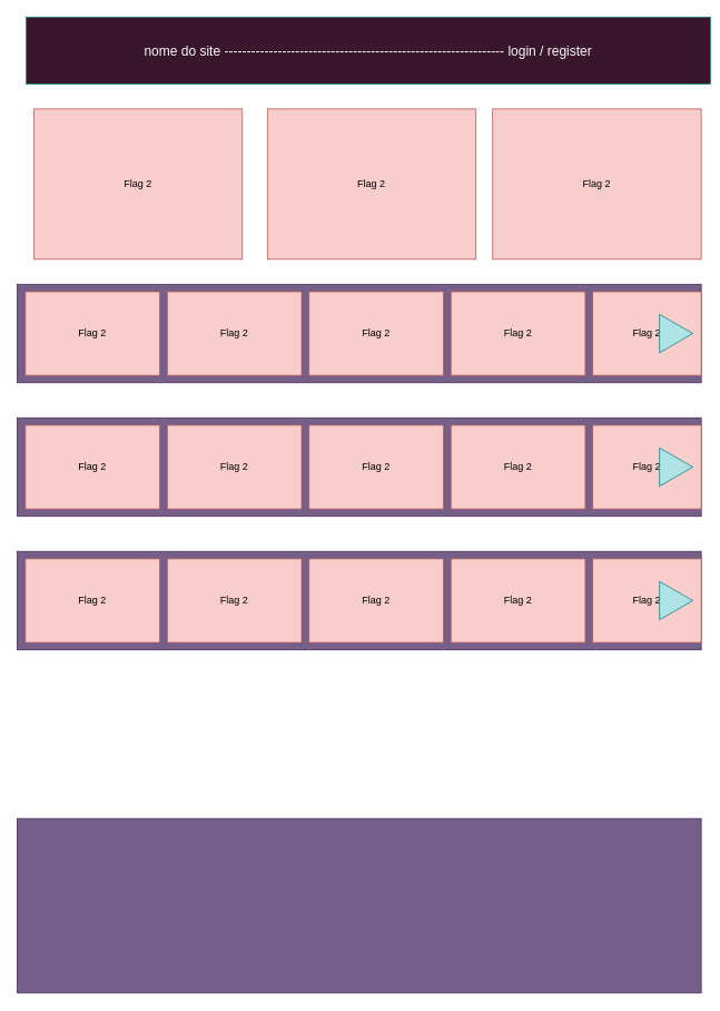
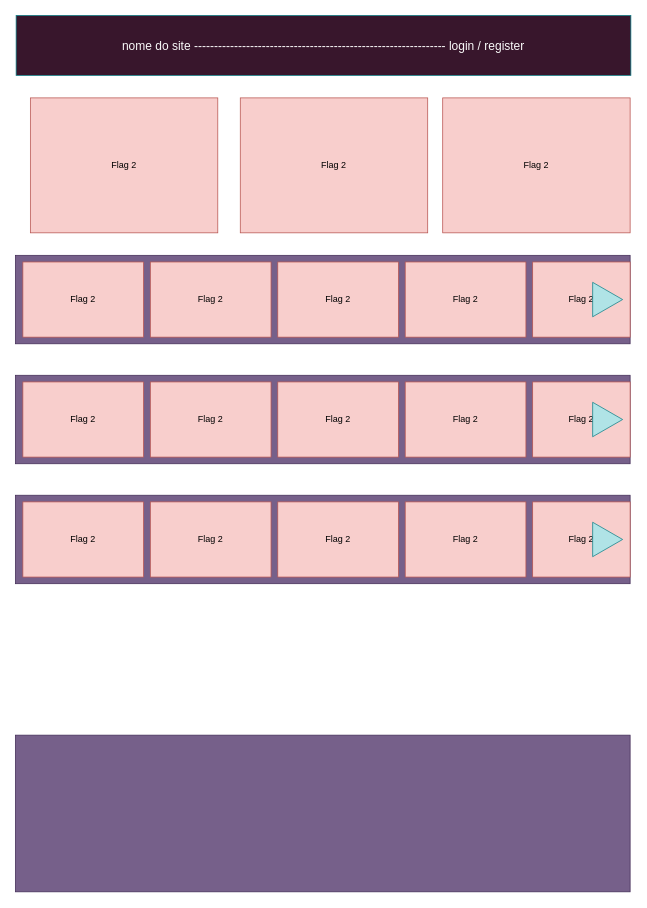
- <mxCell id="5" value="&lt;font style=&quot;font-size: 16px&quot; color=&quot;#fafafa&quot;&gt;nome do site --------------------------------------------------------------- login / register&lt;/font&gt;" style="rounded=0;whiteSpace=wrap;html=1;strokeColor=#0e8088;fillColor=#38162C;" vertex="1" parent="1"><mxGeometry x="31" y="20" width="820" height="80" as="geometry" /></mxCell>
+ <mxCell id="5" value="&lt;font style=&quot;font-size: 16px&quot; color=&quot;#fafafa&quot;&gt;nome do site --------------------------------------------------------------- login / register&lt;/font&gt;" style="rounded=0;whiteSpace=wrap;html=1;strokeColor=#0e8088;fillColor=#38162C;" vertex="1" parent="1"><mxGeometry x="21" width="820" height="80" as="geometry" y="20" /></mxCell>
